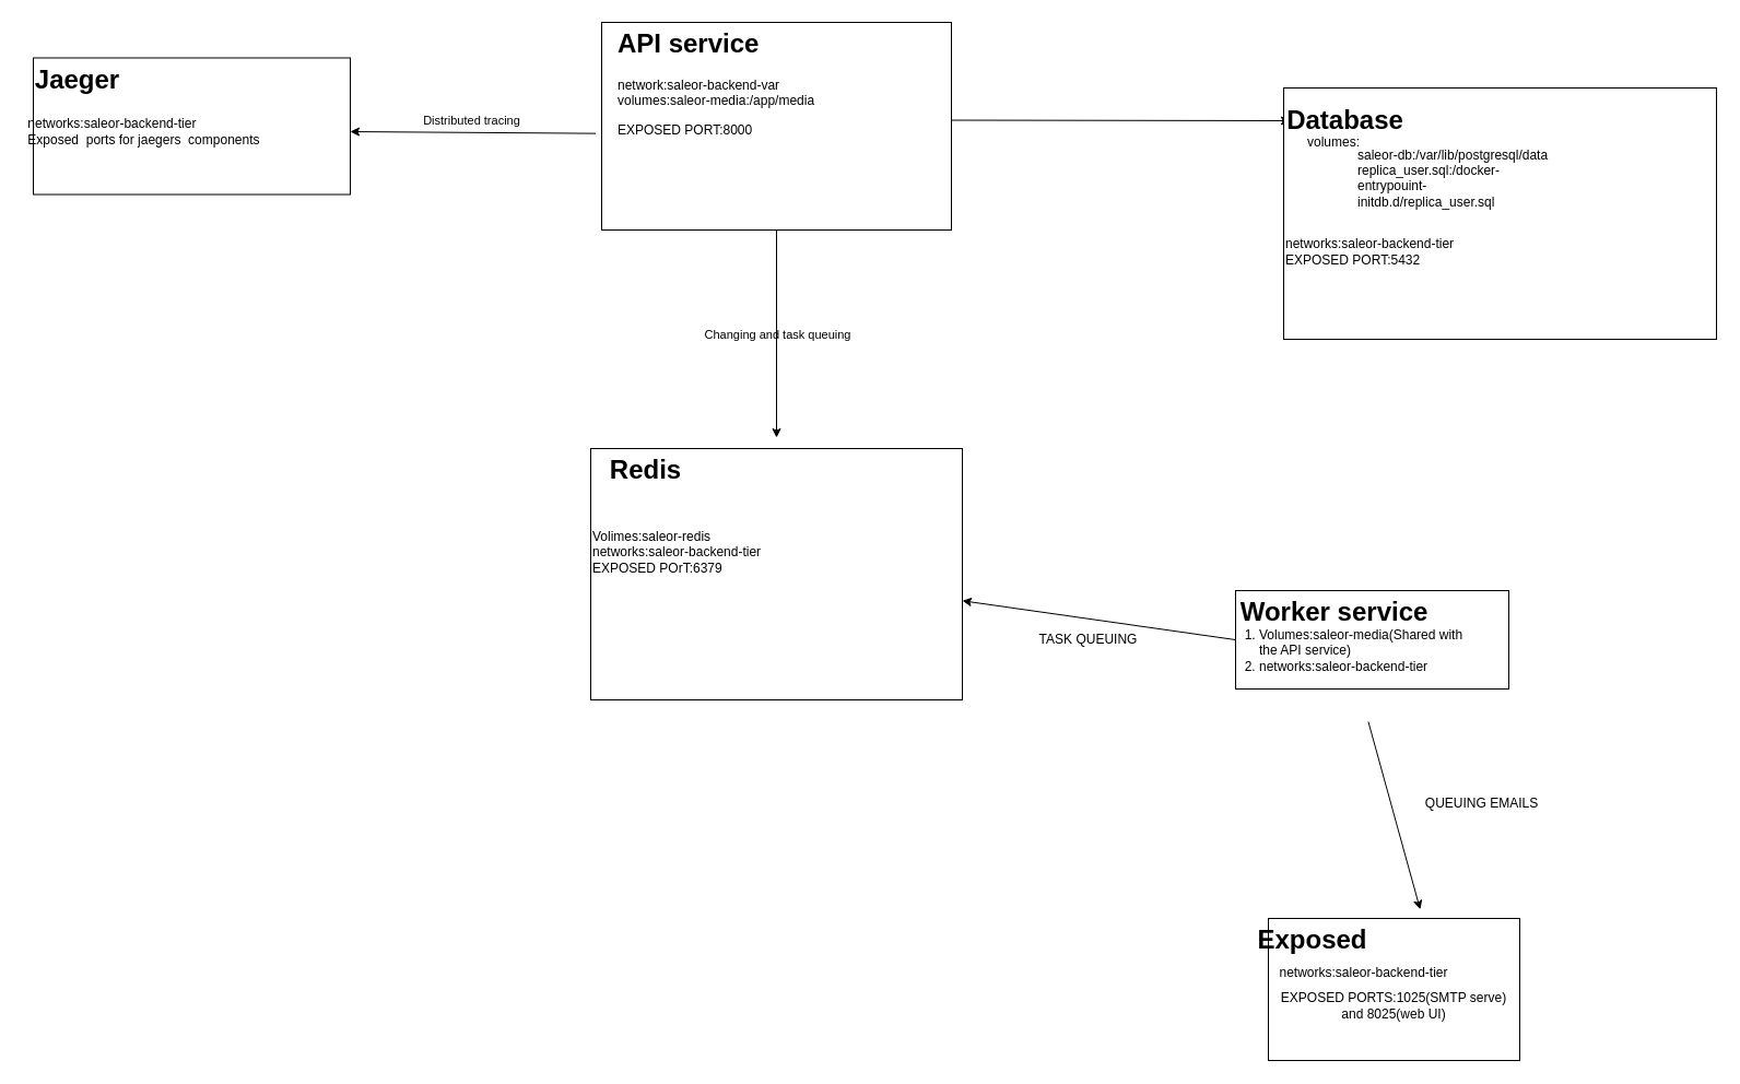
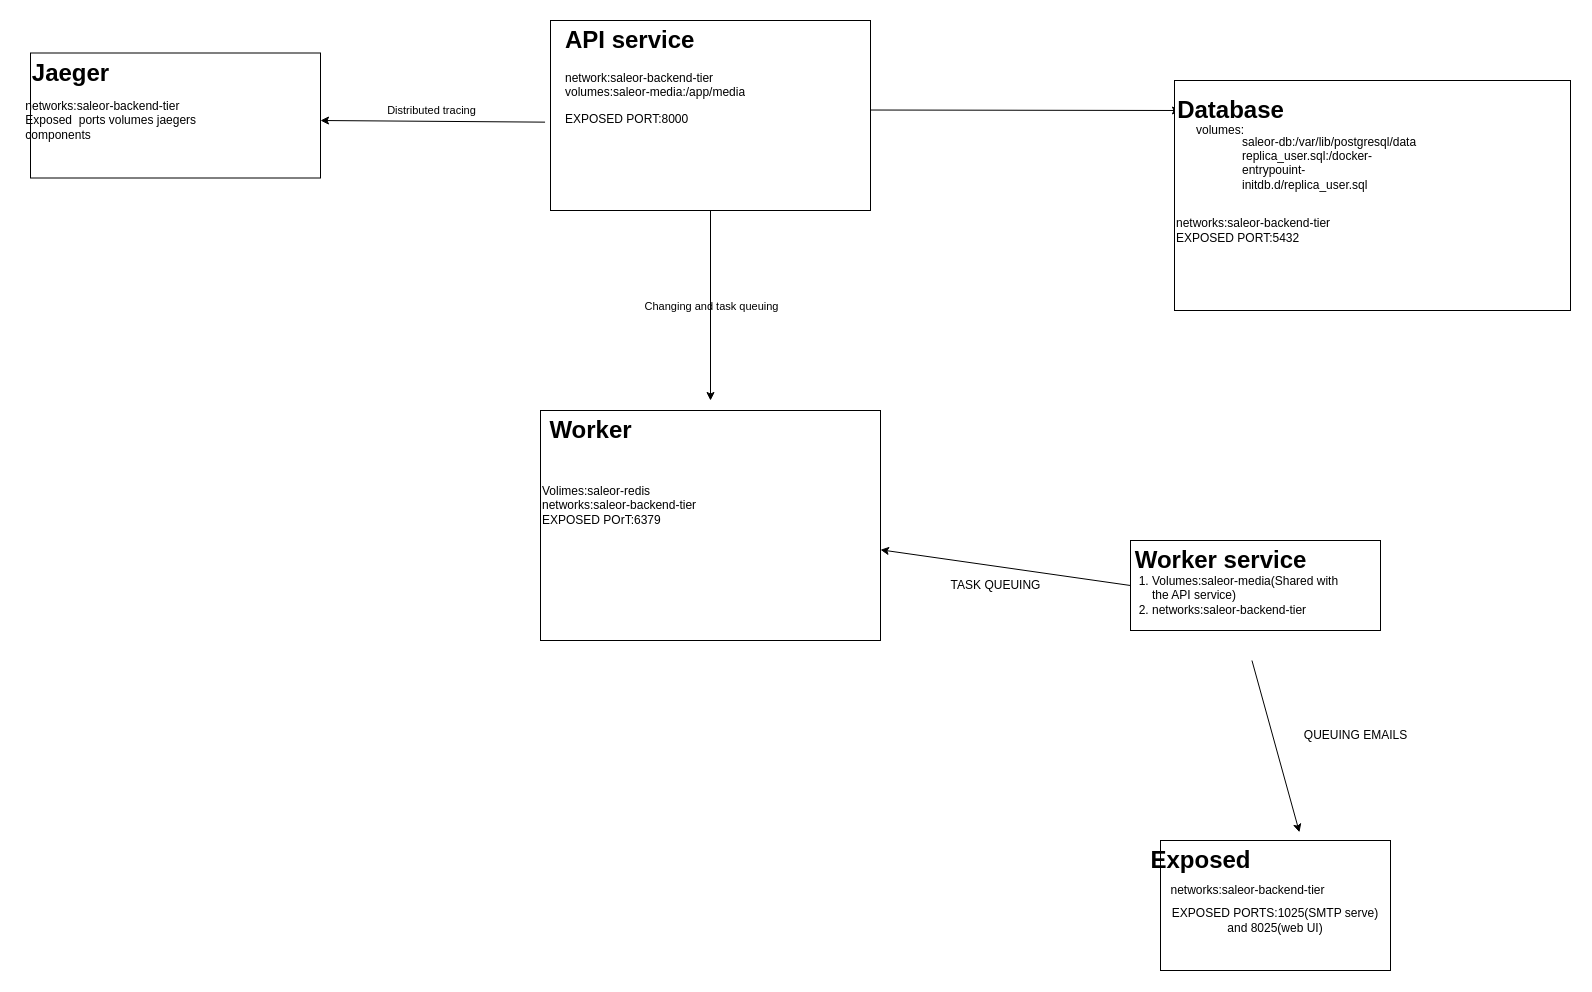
- <mxCell id="3" value="&lt;h1&gt;API service&lt;/h1&gt;&lt;div&gt;network:saleor-backend-var&lt;/div&gt;&lt;div&gt;volumes:saleor-media:/app/media&lt;/div&gt;&lt;p&gt;EXPOSED PORT:8000&lt;/p&gt;&lt;p&gt;&lt;br&gt;&lt;/p&gt;" style="text;html=1;strokeColor=none;fillColor=none;spacing=5;spacingTop=-20;whiteSpace=wrap;overflow=hidden;rounded=0;labelBackgroundColor=none;fontColor=default;" vertex="1" parent="1"><mxGeometry x="560" y="20" width="300" height="180" as="geometry" /></mxCell>
+ <mxCell id="3" value="&lt;h1&gt;API service&lt;/h1&gt;&lt;div&gt;network:saleor-backend-tier&lt;/div&gt;&lt;div&gt;volumes:saleor-media:/app/media&lt;/div&gt;&lt;p&gt;EXPOSED PORT:8000&lt;/p&gt;&lt;p&gt;&lt;br&gt;&lt;/p&gt;" style="text;html=1;strokeColor=none;fillColor=none;spacing=5;spacingTop=-20;whiteSpace=wrap;overflow=hidden;rounded=0;labelBackgroundColor=none;fontColor=default;" vertex="1" parent="1"><mxGeometry x="560" y="20" width="300" height="180" as="geometry" /></mxCell>
- <mxCell id="14" value="&lt;div&gt;&lt;span style=&quot;white-space: pre;&quot;&gt; &lt;/span&gt;networks:saleor-backend-tier&lt;/div&gt;&lt;div&gt;&lt;span style=&quot;white-space: pre;&quot;&gt; &lt;/span&gt;Exposed&amp;nbsp; ports for jaegers &lt;span style=&quot;white-space: pre;&quot;&gt; &lt;/span&gt;components&amp;nbsp;&lt;br&gt;&lt;/div&gt;" style="text;strokeColor=none;fillColor=none;html=1;whiteSpace=wrap;verticalAlign=middle;overflow=hidden;labelBackgroundColor=none;fontColor=default;" vertex="1" parent="1"><mxGeometry x="20" y="80" width="240" height="80" as="geometry" /></mxCell>
+ <mxCell id="14" value="&lt;div&gt;&lt;span style=&quot;white-space: pre;&quot;&gt; &lt;/span&gt;networks:saleor-backend-tier&lt;/div&gt;&lt;div&gt;&lt;span style=&quot;white-space: pre;&quot;&gt; &lt;/span&gt;Exposed&amp;nbsp; ports volumes jaegers &lt;span style=&quot;white-space: pre;&quot;&gt; &lt;/span&gt;components&amp;nbsp;&lt;br&gt;&lt;/div&gt;" style="text;strokeColor=none;fillColor=none;html=1;whiteSpace=wrap;verticalAlign=middle;overflow=hidden;labelBackgroundColor=none;fontColor=default;" vertex="1" parent="1"><mxGeometry x="20" y="80" width="240" height="80" as="geometry" /></mxCell>
- <mxCell id="18" value="Redis" style="text;strokeColor=none;fillColor=none;html=1;fontSize=24;fontStyle=1;verticalAlign=middle;align=center;labelBackgroundColor=none;fontColor=default;" vertex="1" parent="1"><mxGeometry x="540" y="410" width="100" height="40" as="geometry" /></mxCell>
+ <mxCell id="18" value="Worker" style="text;strokeColor=none;fillColor=none;html=1;fontSize=24;fontStyle=1;verticalAlign=middle;align=center;labelBackgroundColor=none;fontColor=default;" vertex="1" parent="1"><mxGeometry x="540" y="410" width="100" height="40" as="geometry" /></mxCell>
